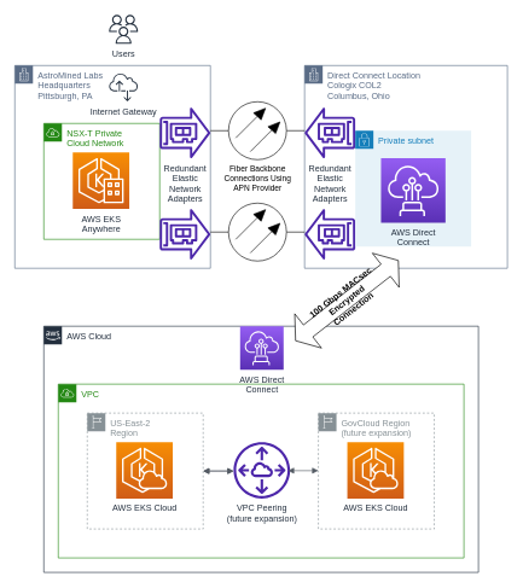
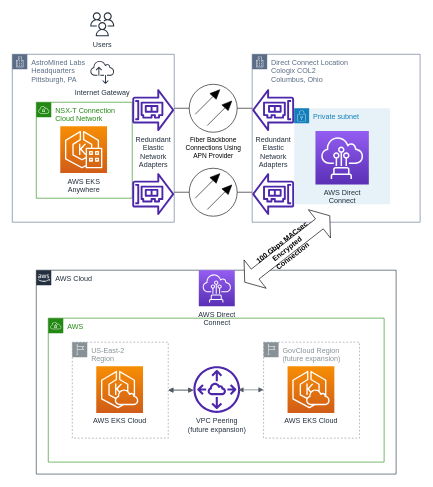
- <mxCell id="4" value="NSX-T Private&lt;br&gt;Cloud Network" style="points=[[0,0],[0.25,0],[0.5,0],[0.75,0],[1,0],[1,0.25],[1,0.5],[1,0.75],[1,1],[0.75,1],[0.5,1],[0.25,1],[0,1],[0,0.75],[0,0.5],[0,0.25]];outlineConnect=0;gradientColor=none;html=1;whiteSpace=wrap;fontSize=12;fontStyle=0;shape=mxgraph.aws4.group;grIcon=mxgraph.aws4.group_vpc;strokeColor=#248814;fillColor=none;verticalAlign=top;align=left;spacingLeft=30;dashed=0;fontColor=#248814;" parent="2" vertex="1"><mxGeometry x="40" y="80" width="160" height="160" as="geometry" /></mxCell>
+ <mxCell id="4" value="NSX-T Connection&lt;br&gt;Cloud Network" style="points=[[0,0],[0.25,0],[0.5,0],[0.75,0],[1,0],[1,0.25],[1,0.5],[1,0.75],[1,1],[0.75,1],[0.5,1],[0.25,1],[0,1],[0,0.75],[0,0.5],[0,0.25]];outlineConnect=0;gradientColor=none;html=1;whiteSpace=wrap;fontSize=12;fontStyle=0;shape=mxgraph.aws4.group;grIcon=mxgraph.aws4.group_vpc;strokeColor=#248814;fillColor=none;verticalAlign=top;align=left;spacingLeft=30;dashed=0;fontColor=#248814;" parent="2" vertex="1"><mxGeometry x="40" y="80" width="160" height="160" as="geometry" /></mxCell>
- <mxCell id="10" value="VPC" style="points=[[0,0],[0.25,0],[0.5,0],[0.75,0],[1,0],[1,0.25],[1,0.5],[1,0.75],[1,1],[0.75,1],[0.5,1],[0.25,1],[0,1],[0,0.75],[0,0.5],[0,0.25]];outlineConnect=0;gradientColor=none;html=1;whiteSpace=wrap;fontSize=12;fontStyle=0;shape=mxgraph.aws4.group;grIcon=mxgraph.aws4.group_vpc;strokeColor=#248814;fillColor=none;verticalAlign=top;align=left;spacingLeft=30;dashed=0;fontColor=#248814;" vertex="1" parent="1"><mxGeometry x="80" y="530" width="560" height="240" as="geometry" /></mxCell>
+ <mxCell id="10" value="AWS" style="points=[[0,0],[0.25,0],[0.5,0],[0.75,0],[1,0],[1,0.25],[1,0.5],[1,0.75],[1,1],[0.75,1],[0.5,1],[0.25,1],[0,1],[0,0.75],[0,0.5],[0,0.25]];outlineConnect=0;gradientColor=none;html=1;whiteSpace=wrap;fontSize=12;fontStyle=0;shape=mxgraph.aws4.group;grIcon=mxgraph.aws4.group_vpc;strokeColor=#248814;fillColor=none;verticalAlign=top;align=left;spacingLeft=30;dashed=0;fontColor=#248814;" vertex="1" parent="1"><mxGeometry x="80" y="530" width="560" height="240" as="geometry" /></mxCell>
